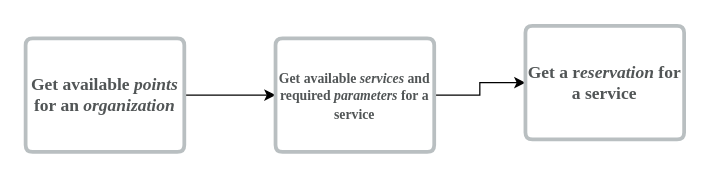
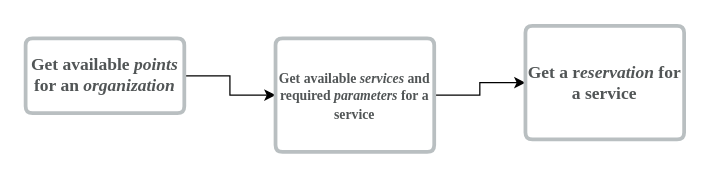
- <mxCell id="3" value="&lt;p style=&quot;margin-left: 0 ; margin-right: 0 ; margin-top: 0px ; margin-bottom: 0px ; text-indent: 0 ; direction: ltr&quot;&gt;&lt;font style=&quot;font-size: 14px ; font-family: &amp;#34;avenir&amp;#34; ; color: rgb(81 , 85 , 86) ; direction: ltr ; letter-spacing: 0px ; line-height: 120% ; opacity: 1&quot;&gt;&lt;b&gt;Get available &lt;i&gt;points &lt;/i&gt;for an &lt;i&gt;organization&lt;/i&gt;&lt;/b&gt;&lt;/font&gt;&lt;/p&gt;" style="verticalAlign=middle;align=center;vsdxID=5;fillColor=#ffffff;gradientColor=none;shape=stencil(nZHdDsIgDIWfpreGgTPues4X2BMQqdKIsDD8fXrZGhM0Xq1XPadfITkF1Y5WDwhSjCmGM97JJAtqB1KStxgp5Q5UB6o9hoinGK7esB50JqWYHTS8U020FDoeenohe/Vqs861beqGixl+5BJu0+cPRgWPnqXaM+jIF2AlFqMf/RdejH6BuZnD4djIOc62nP+GmS0+hOre);strokeColor=#b9bfc1;strokeWidth=3;spacingTop=-3;spacingBottom=-3;spacingLeft=1;spacingRight=1;labelBackgroundColor=none;rounded=1;html=1;whiteSpace=wrap;" parent="1" vertex="1"><mxGeometry x="20" y="30" width="127" height="91" as="geometry" /></mxCell>
+ <mxCell id="3" value="&lt;p style=&quot;margin-left: 0 ; margin-right: 0 ; margin-top: 0px ; margin-bottom: 0px ; text-indent: 0 ; direction: ltr&quot;&gt;&lt;font style=&quot;font-size: 14px ; font-family: &amp;#34;avenir&amp;#34; ; color: rgb(81 , 85 , 86) ; direction: ltr ; letter-spacing: 0px ; line-height: 120% ; opacity: 1&quot;&gt;&lt;b&gt;Get available &lt;i&gt;points &lt;/i&gt;for an &lt;i&gt;organization&lt;/i&gt;&lt;/b&gt;&lt;/font&gt;&lt;/p&gt;" style="verticalAlign=middle;align=center;vsdxID=5;fillColor=#ffffff;gradientColor=none;shape=stencil(nZHdDsIgDIWfpreGgTPues4X2BMQqdKIsDD8fXrZGhM0Xq1XPadfITkF1Y5WDwhSjCmGM97JJAtqB1KStxgp5Q5UB6o9hoinGK7esB50JqWYHTS8U020FDoeenohe/Vqs861beqGixl+5BJu0+cPRgWPnqXaM+jIF2AlFqMf/RdejH6BuZnD4djIOc62nP+GmS0+hOre);strokeColor=#b9bfc1;strokeWidth=3;spacingTop=-3;spacingBottom=-3;spacingLeft=1;spacingRight=1;labelBackgroundColor=none;rounded=1;html=1;whiteSpace=wrap;" parent="1" vertex="1"><mxGeometry x="20" y="30" width="127" height="60" as="geometry" /></mxCell>
